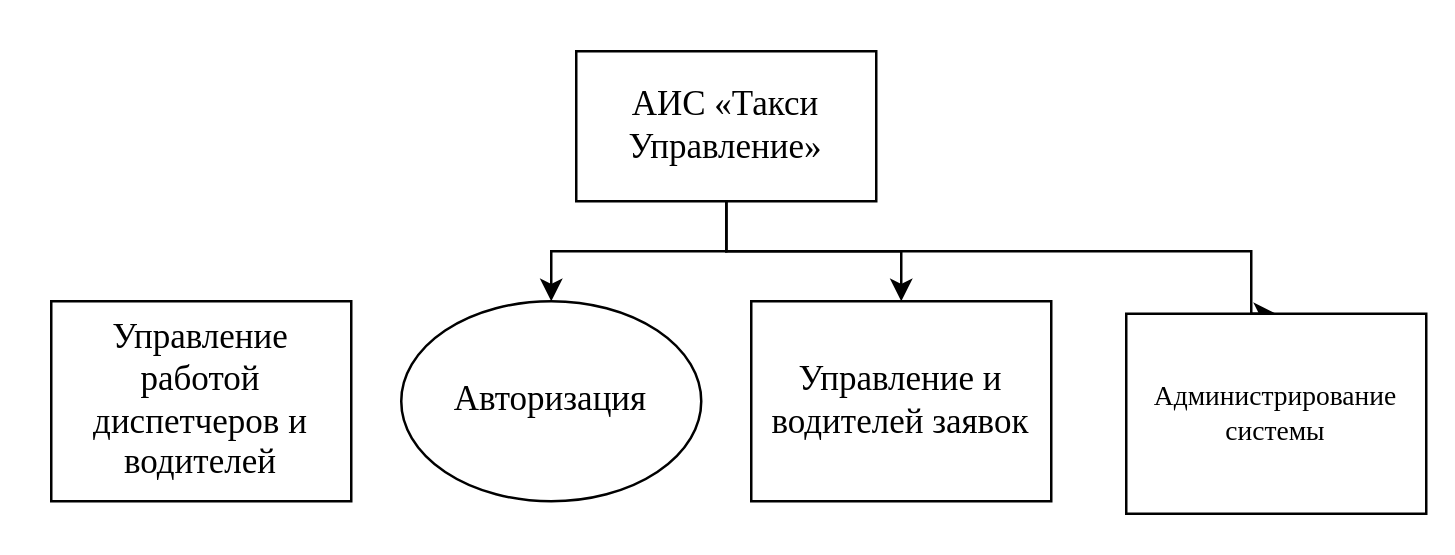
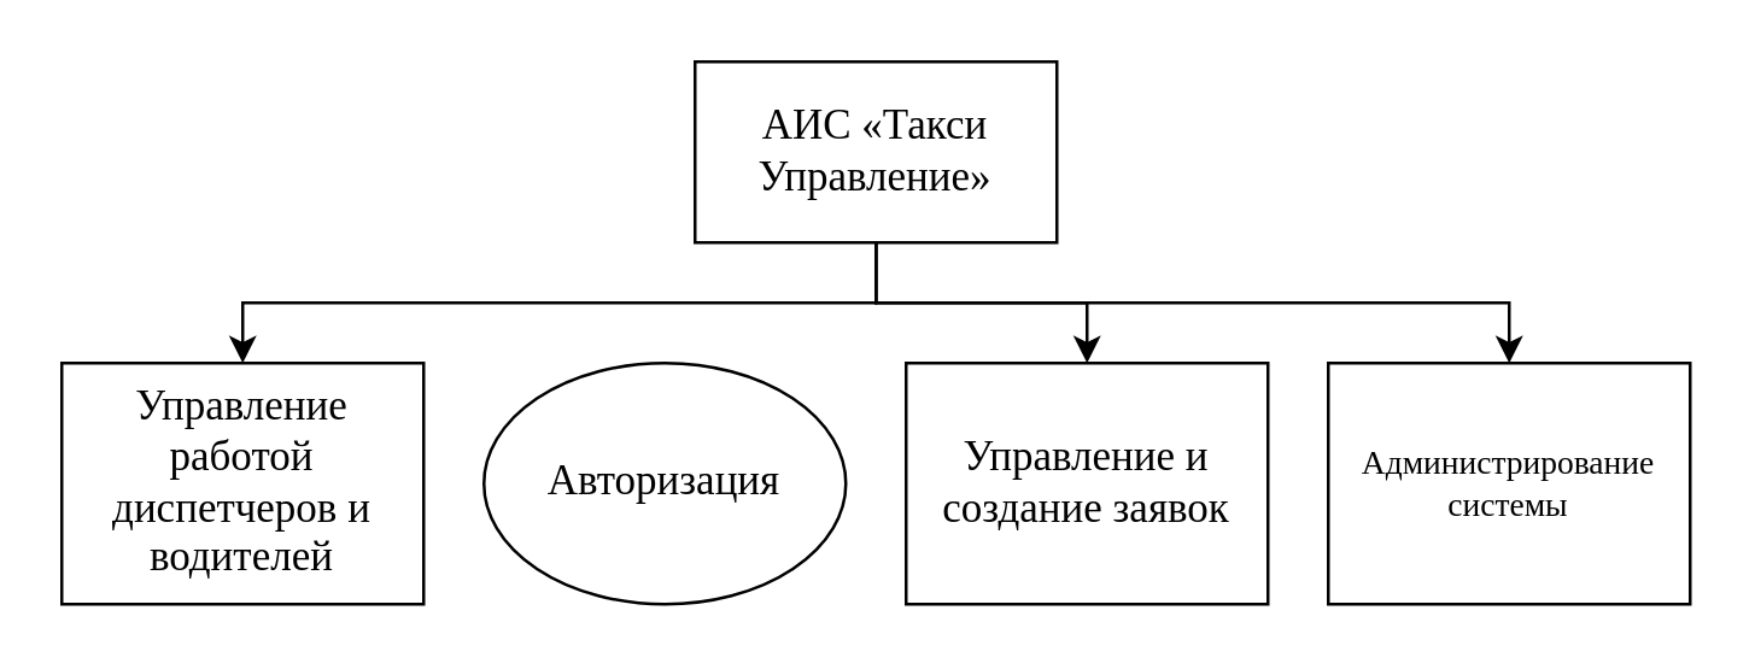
+ <mxCell id="3" style="edgeStyle=orthogonalEdgeStyle;rounded=0;orthogonalLoop=1;jettySize=auto;html=1;entryX=0.5;entryY=0;entryDx=0;entryDy=0;" parent="1" source="2" target="9" edge="1"><mxGeometry relative="1" as="geometry"><mxPoint x="155" y="120" as="targetPoint" /><Array as="points"><mxPoint x="290" y="100" /><mxPoint x="80" y="100" /></Array></mxGeometry></mxCell>
- <mxCell id="4" style="edgeStyle=orthogonalEdgeStyle;rounded=0;orthogonalLoop=1;jettySize=auto;html=1;entryX=0.5;entryY=0;entryDx=0;entryDy=0;" parent="1" source="2" target="7" edge="1"><mxGeometry relative="1" as="geometry"><mxPoint x="245" y="120" as="targetPoint" /></mxGeometry></mxCell>
- <mxCell id="8" value="&lt;font face=&quot;Times New Roman&quot;&gt;&lt;span style=&quot;font-size: 14px;&quot;&gt;Управление и водителей заявок&lt;/span&gt;&lt;/font&gt;" style="rounded=0;whiteSpace=wrap;html=1;" parent="1" vertex="1"><mxGeometry x="300" y="120" width="120" height="80" as="geometry" /></mxCell>
+ <mxCell id="8" value="&lt;font face=&quot;Times New Roman&quot;&gt;&lt;span style=&quot;font-size: 14px;&quot;&gt;Управление и создание заявок&lt;/span&gt;&lt;/font&gt;" style="rounded=0;whiteSpace=wrap;html=1;" parent="1" vertex="1"><mxGeometry x="300" y="120" width="120" height="80" as="geometry" /></mxCell>
- <mxCell id="10" value="&lt;font face=&quot;Times New Roman&quot;&gt;&lt;span&gt;Администрирование системы&lt;/span&gt;&lt;/font&gt;" style="rounded=0;whiteSpace=wrap;html=1;fontSize=11;" parent="1" vertex="1"><mxGeometry x="450" y="125" width="120" height="80" as="geometry" /></mxCell>
+ <mxCell id="10" value="&lt;font face=&quot;Times New Roman&quot;&gt;&lt;span&gt;Администрирование системы&lt;/span&gt;&lt;/font&gt;" style="rounded=0;whiteSpace=wrap;html=1;fontSize=11;" parent="1" vertex="1"><mxGeometry x="440" y="120" width="120" height="80" as="geometry" /></mxCell>
